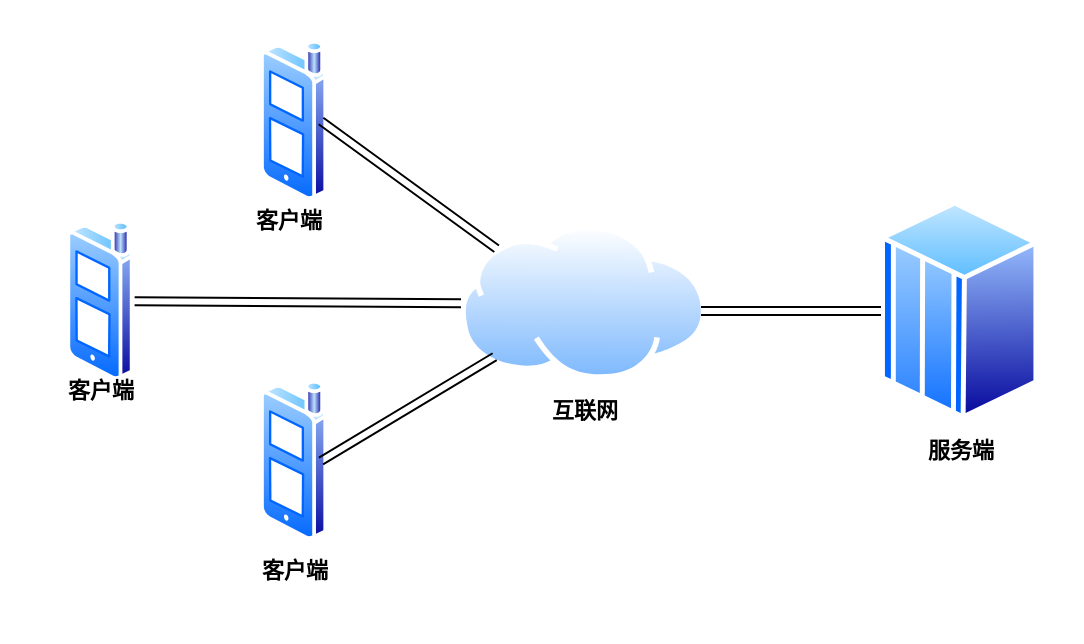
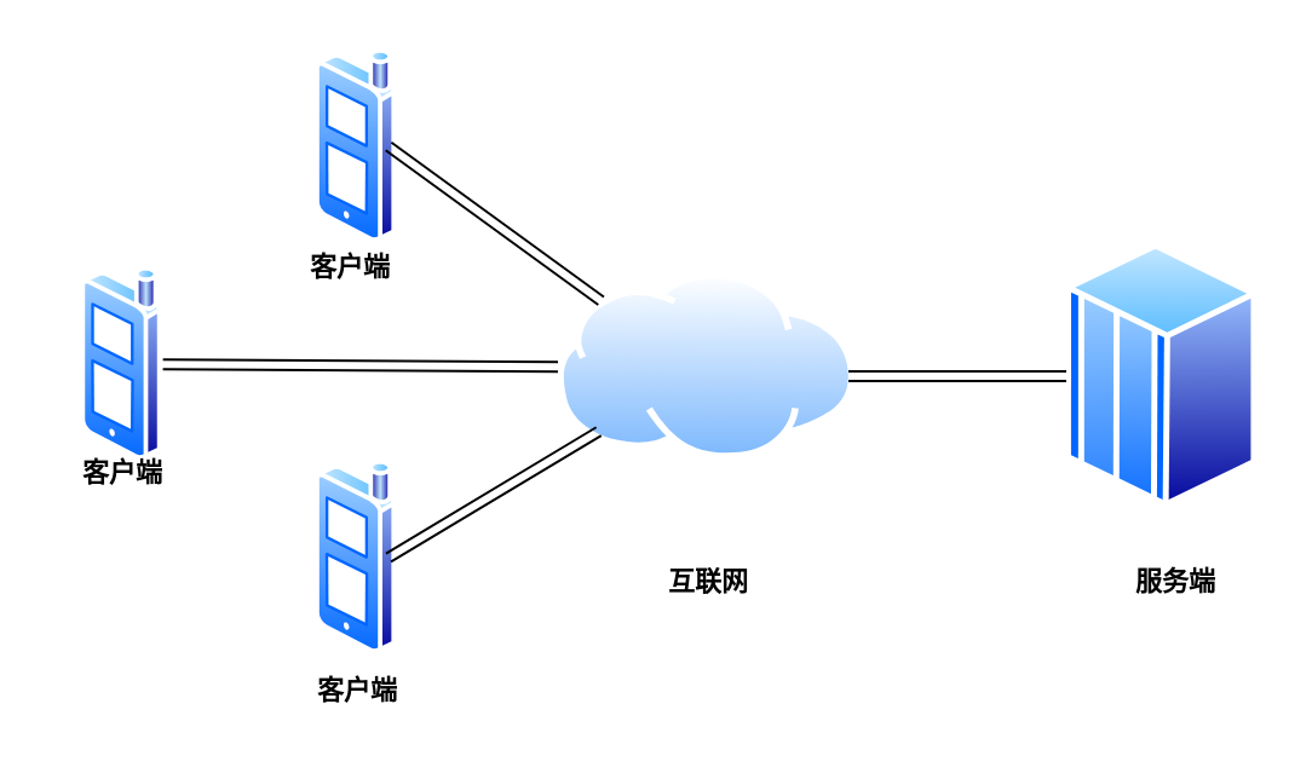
- <mxCell id="14" value="&lt;b&gt;互联网&lt;/b&gt;" style="text;html=1;resizable=0;autosize=1;align=center;verticalAlign=middle;points=[];fillColor=none;strokeColor=none;rounded=0;fontFamily=Helvetica;fontSize=11;fontColor=default;" vertex="1" parent="1"><mxGeometry x="261.66" y="190" width="60" height="30" as="geometry" /></mxCell>
+ <mxCell id="14" value="&lt;b&gt;互联网&lt;/b&gt;" style="text;html=1;resizable=0;autosize=1;align=center;verticalAlign=middle;points=[];fillColor=none;strokeColor=none;rounded=0;fontFamily=Helvetica;fontSize=11;fontColor=default;" vertex="1" parent="1"><mxGeometry x="261.66" y="225" width="60" height="30" as="geometry" /></mxCell>
- <mxCell id="15" value="&lt;b&gt;服务端&lt;/b&gt;" style="text;html=1;resizable=0;autosize=1;align=center;verticalAlign=middle;points=[];fillColor=none;strokeColor=none;rounded=0;fontFamily=Helvetica;fontSize=11;fontColor=default;" vertex="1" parent="1"><mxGeometry x="449.6" y="210" width="60" height="30" as="geometry" /></mxCell>
+ <mxCell id="15" value="&lt;b&gt;服务端&lt;/b&gt;" style="text;html=1;resizable=0;autosize=1;align=center;verticalAlign=middle;points=[];fillColor=none;strokeColor=none;rounded=0;fontFamily=Helvetica;fontSize=11;fontColor=default;" vertex="1" parent="1"><mxGeometry x="454.6" y="225" width="60" height="30" as="geometry" /></mxCell>
